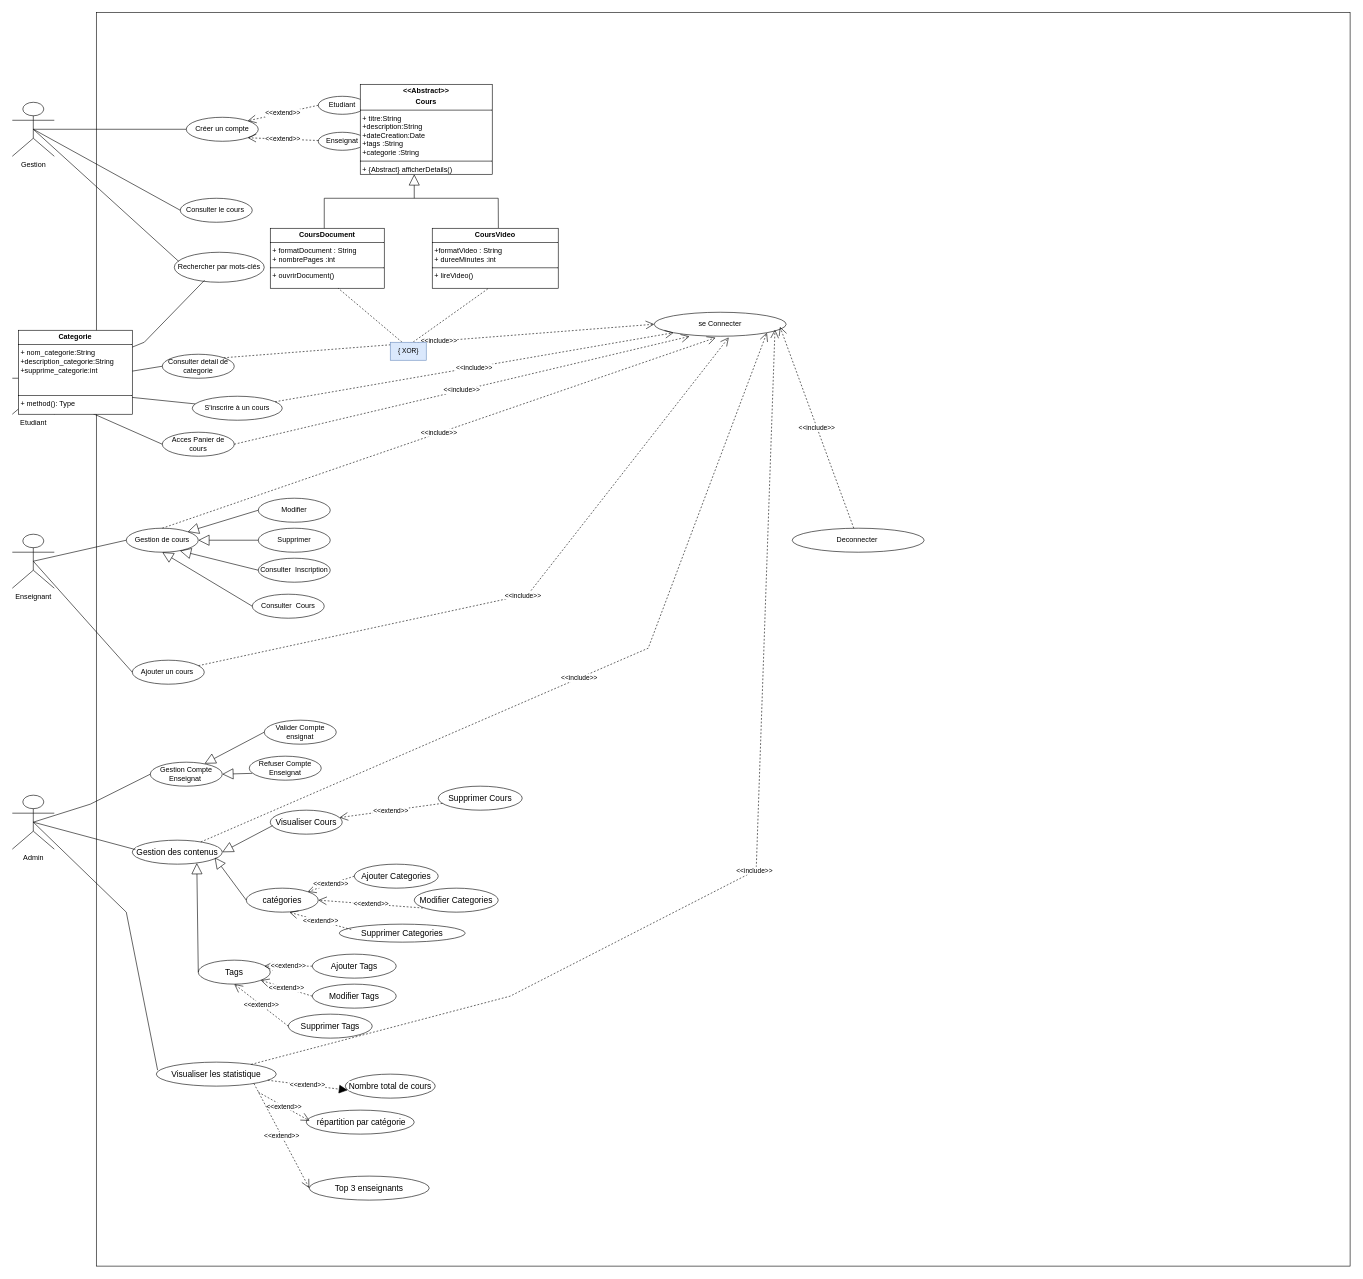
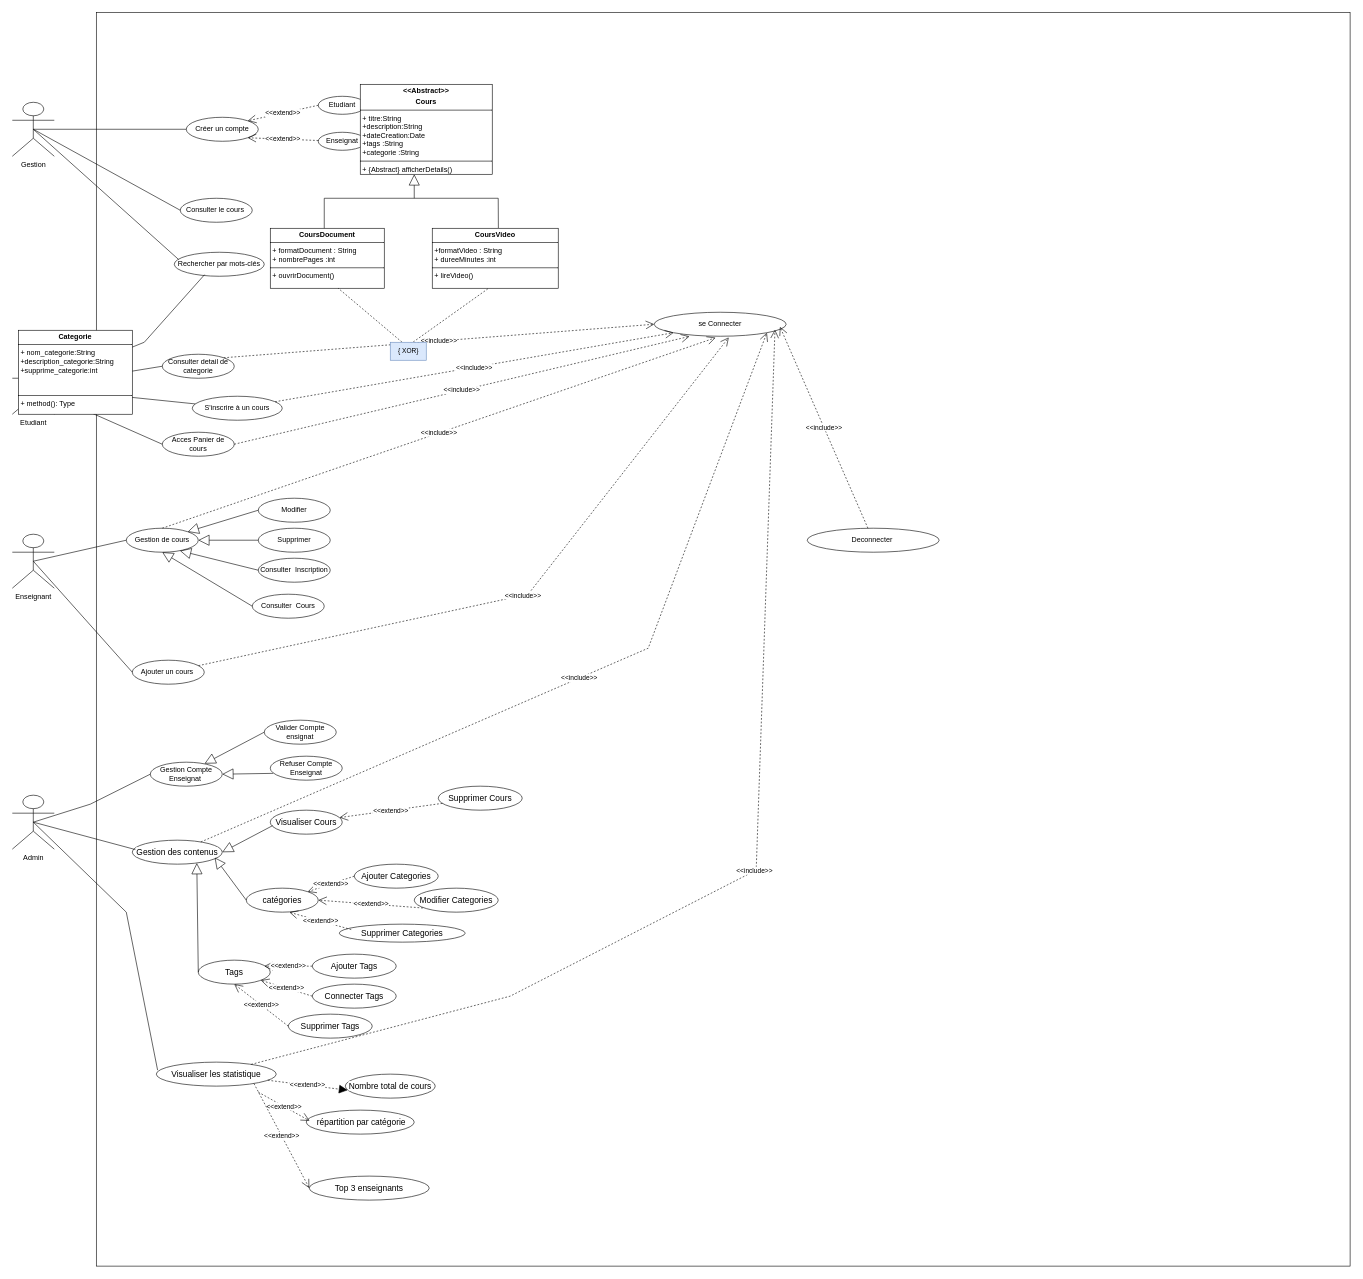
- <mxCell id="9" value="&lt;font color=&quot;#000000&quot;&gt;Rechercher par mots-clés&lt;/font&gt;" style="ellipse;whiteSpace=wrap;html=1;fillColor=#FFFFFF;strokeColor=#000000;" parent="1" vertex="1"><mxGeometry x="290" y="420" width="150" height="50" as="geometry" /></mxCell>
+ <mxCell id="9" value="&lt;font color=&quot;#000000&quot;&gt;Rechercher par mots-clés&lt;/font&gt;" style="ellipse;whiteSpace=wrap;html=1;fillColor=#FFFFFF;strokeColor=#000000;" parent="1" vertex="1"><mxGeometry x="290" y="420" width="150" height="40" as="geometry" /></mxCell>
- <mxCell id="55" value="&lt;font color=&quot;#000000&quot;&gt;Deconnecter&amp;nbsp;&lt;/font&gt;" style="ellipse;whiteSpace=wrap;html=1;strokeColor=#000000;fillColor=#FFFFFF;" parent="1" vertex="1"><mxGeometry x="1320" y="880" width="220" height="40" as="geometry" /></mxCell>
+ <mxCell id="55" value="&lt;font color=&quot;#000000&quot;&gt;Deconnecter&amp;nbsp;&lt;/font&gt;" style="ellipse;whiteSpace=wrap;html=1;strokeColor=#000000;fillColor=#FFFFFF;" parent="1" vertex="1"><mxGeometry x="1345" y="880" width="220" height="40" as="geometry" /></mxCell>
- <mxCell id="77" value="&lt;font color=&quot;#000000&quot;&gt;Refuser Compte Enseignat&lt;/font&gt;" style="ellipse;whiteSpace=wrap;html=1;strokeColor=#000000;fillColor=#FFFFFF;" parent="1" vertex="1"><mxGeometry x="415" y="1260" width="120" height="40" as="geometry" /></mxCell>
+ <mxCell id="77" value="&lt;font color=&quot;#000000&quot;&gt;Refuser Compte Enseignat&lt;/font&gt;" style="ellipse;whiteSpace=wrap;html=1;strokeColor=#000000;fillColor=#FFFFFF;" parent="1" vertex="1"><mxGeometry x="450" y="1260" width="120" height="40" as="geometry" /></mxCell>
- <mxCell id="71" value="&lt;div style=&quot;text-align: left;&quot;&gt;&lt;span style=&quot;color: light-dark(rgb(0, 0, 0), rgb(255, 255, 255)); font-size: 14px; background-color: rgb(255, 255, 255);&quot;&gt;&lt;font face=&quot;Nunito Sans, sans-serif&quot;&gt;Modifier Tags&lt;/font&gt;&lt;/span&gt;&lt;/div&gt;" style="ellipse;whiteSpace=wrap;html=1;strokeColor=#000000;fillColor=#FFFFFF;" parent="1" vertex="1"><mxGeometry x="520" y="1640" width="140" height="40" as="geometry" /></mxCell>
+ <mxCell id="71" value="&lt;div style=&quot;text-align: left;&quot;&gt;&lt;span style=&quot;color: light-dark(rgb(0, 0, 0), rgb(255, 255, 255)); font-size: 14px; background-color: rgb(255, 255, 255);&quot;&gt;&lt;font face=&quot;Nunito Sans, sans-serif&quot;&gt;Connecter Tags&lt;/font&gt;&lt;/span&gt;&lt;/div&gt;" style="ellipse;whiteSpace=wrap;html=1;strokeColor=#000000;fillColor=#FFFFFF;" parent="1" vertex="1"><mxGeometry x="520" y="1640" width="140" height="40" as="geometry" /></mxCell>
